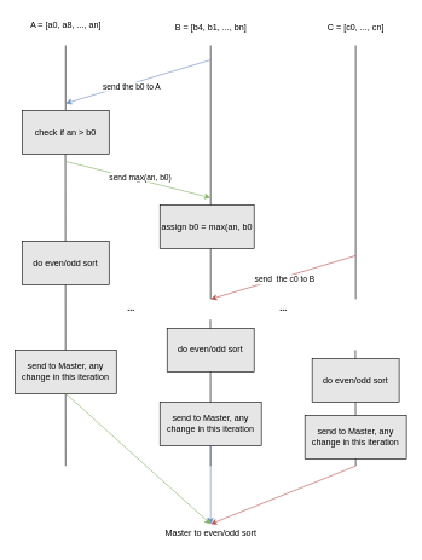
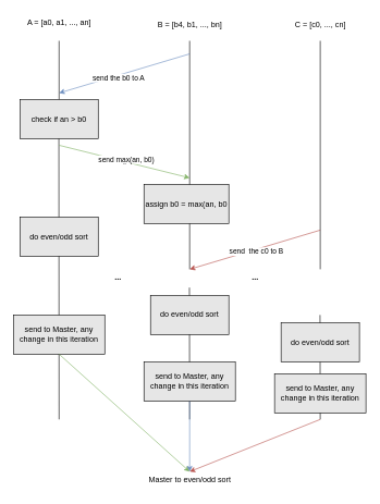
- <mxCell id="7" value="A = [a0, a8, ..., an]" style="text;html=1;align=center;verticalAlign=middle;resizable=0;points=[];autosize=1;strokeColor=none;fillColor=none;" vertex="1" parent="1"><mxGeometry x="30" y="20" width="120" height="30" as="geometry" /></mxCell>
+ <mxCell id="7" value="A = [a0, a1, ..., an]" style="text;html=1;align=center;verticalAlign=middle;resizable=0;points=[];autosize=1;strokeColor=none;fillColor=none;" vertex="1" parent="1"><mxGeometry x="30" y="20" width="120" height="30" as="geometry" /></mxCell>
